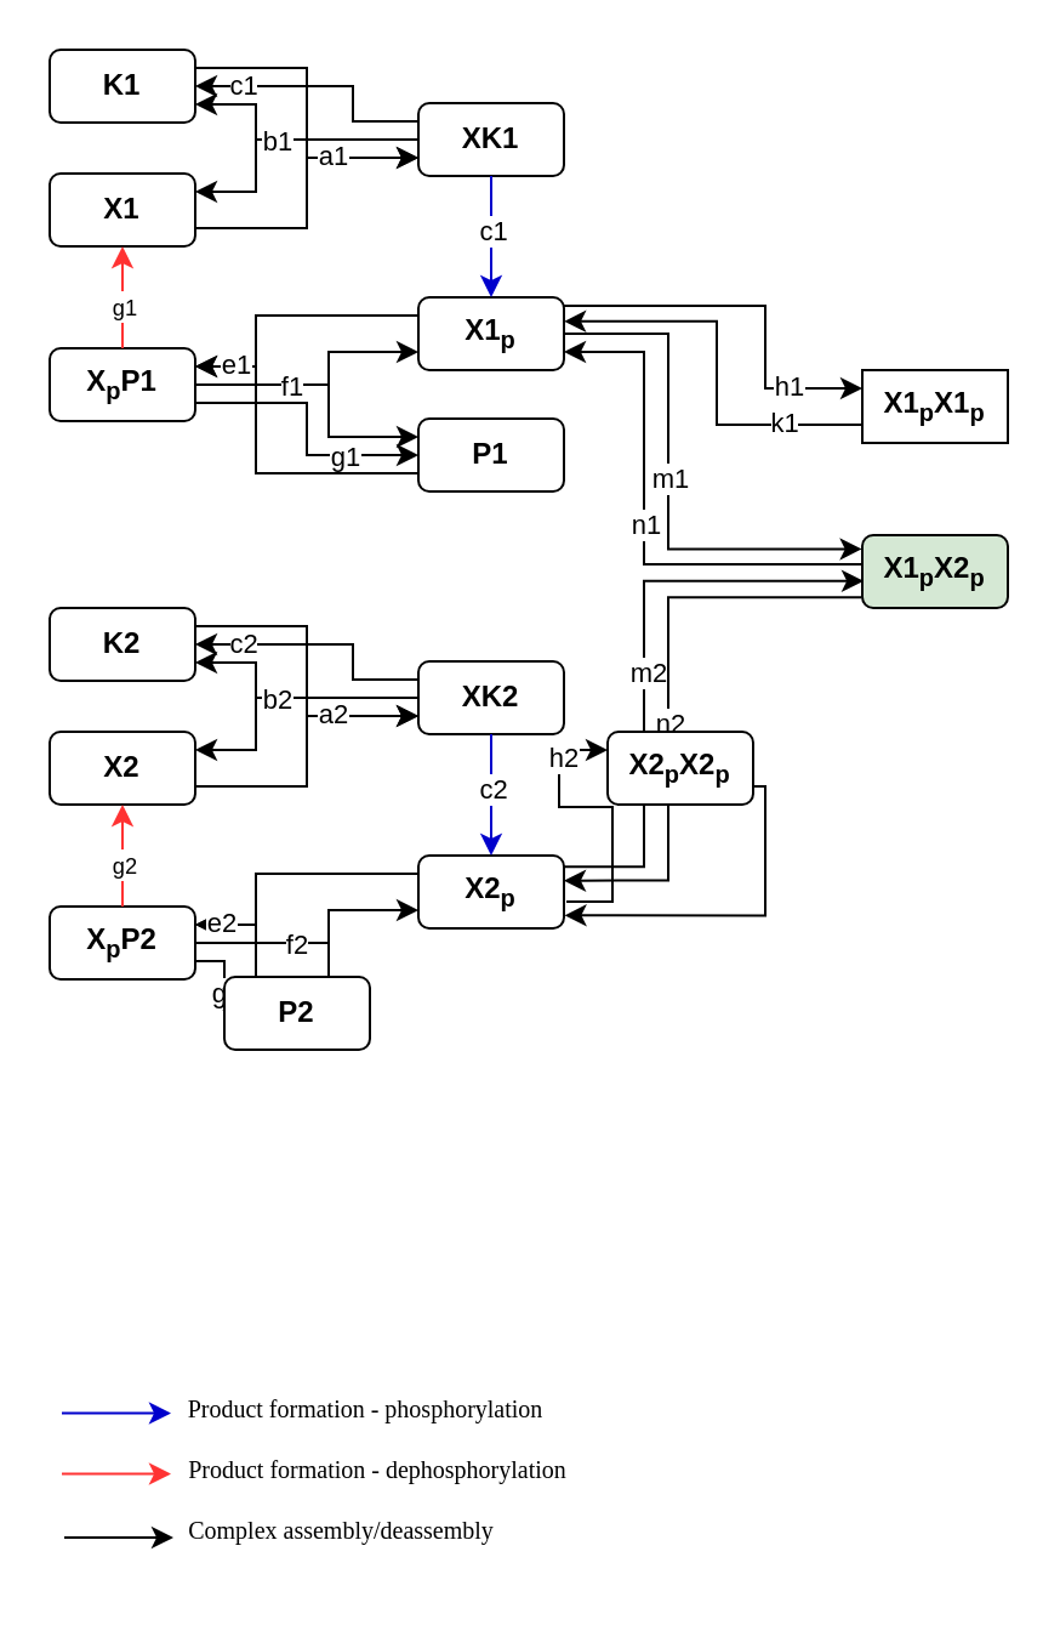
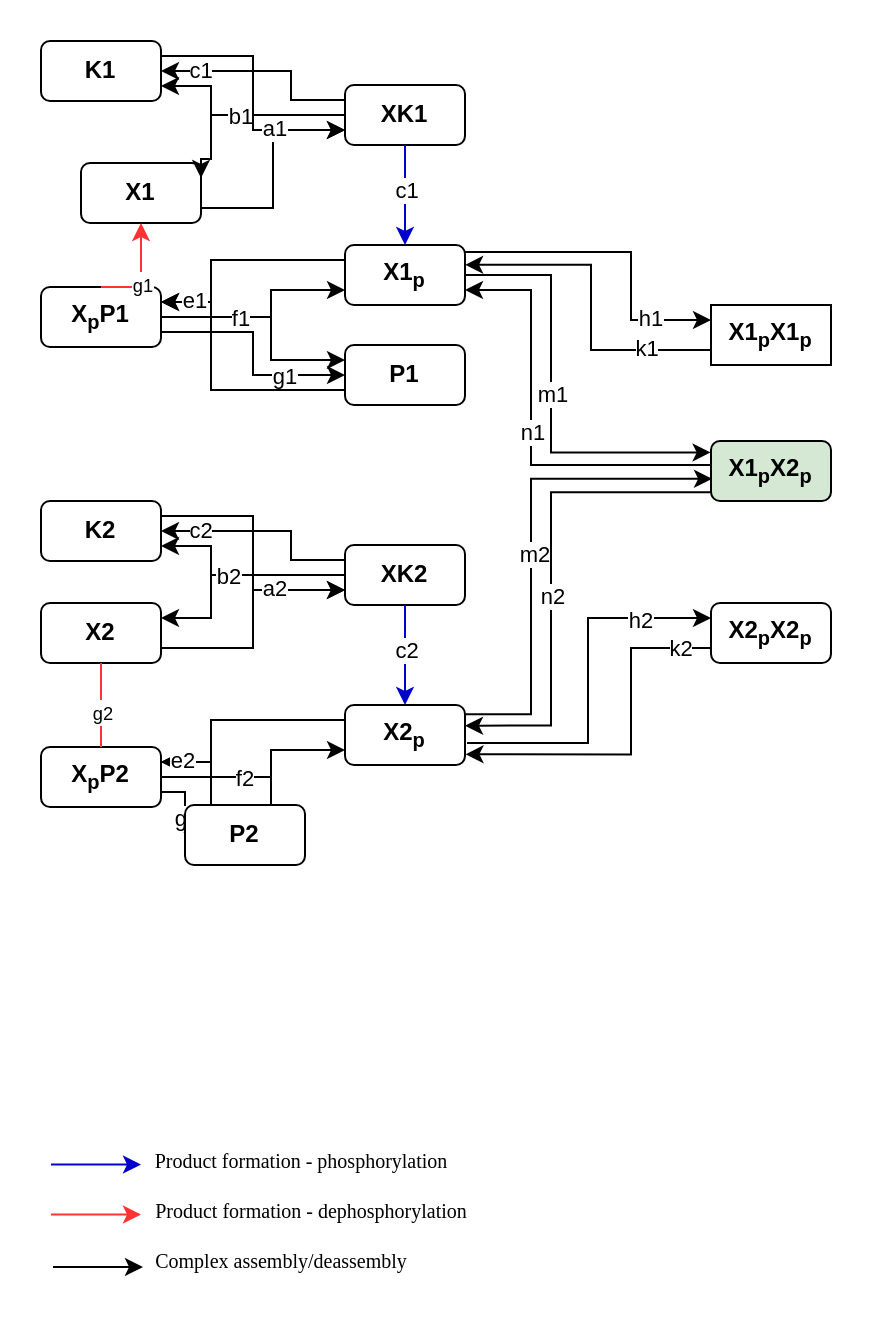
- <mxCell id="9" value="&lt;b&gt;X1&lt;/b&gt;" style="rounded=1;whiteSpace=wrap;html=1;" vertex="1" parent="1"><mxGeometry x="20" y="71" width="60" height="30" as="geometry" /></mxCell>
+ <mxCell id="9" value="&lt;b&gt;X1&lt;/b&gt;" style="rounded=1;whiteSpace=wrap;html=1;" vertex="1" parent="1"><mxGeometry x="40" y="81" width="60" height="30" as="geometry" /></mxCell>
- <mxCell id="78" value="&lt;b&gt;X2&lt;sub&gt;p&lt;/sub&gt;&lt;/b&gt;&lt;b&gt;X2&lt;sub&gt;p&lt;/sub&gt;&lt;/b&gt;" style="rounded=1;whiteSpace=wrap;html=1;" vertex="1" parent="1"><mxGeometry x="250" y="301" width="60" height="30" as="geometry" /></mxCell>
+ <mxCell id="78" value="&lt;b&gt;X2&lt;sub&gt;p&lt;/sub&gt;&lt;/b&gt;&lt;b&gt;X2&lt;sub&gt;p&lt;/sub&gt;&lt;/b&gt;" style="rounded=1;whiteSpace=wrap;html=1;" vertex="1" parent="1"><mxGeometry x="355" y="301" width="60" height="30" as="geometry" /></mxCell>
- <mxCell id="66" style="edgeStyle=orthogonalEdgeStyle;rounded=0;orthogonalLoop=1;jettySize=auto;html=1;exitX=0.5;exitY=0;exitDx=0;exitDy=0;entryX=0.5;entryY=1;entryDx=0;entryDy=0;strokeColor=#FF3333;" edge="1" parent="1" source="51" target="39"><mxGeometry relative="1" as="geometry"><mxPoint x="-35" y="360" as="sourcePoint" /><mxPoint x="-35" y="440" as="targetPoint" /></mxGeometry></mxCell>
+ <mxCell id="66" style="edgeStyle=orthogonalEdgeStyle;rounded=0;orthogonalLoop=1;jettySize=auto;html=1;exitX=0.5;exitY=0;exitDx=0;exitDy=0;entryX=0.5;entryY=1;entryDx=0;entryDy=0;strokeColor=#FF3333;endArrow=none;" edge="1" parent="1" source="51" target="39"><mxGeometry relative="1" as="geometry"><mxPoint x="-35" y="360" as="sourcePoint" /><mxPoint x="-35" y="440" as="targetPoint" /></mxGeometry></mxCell>
